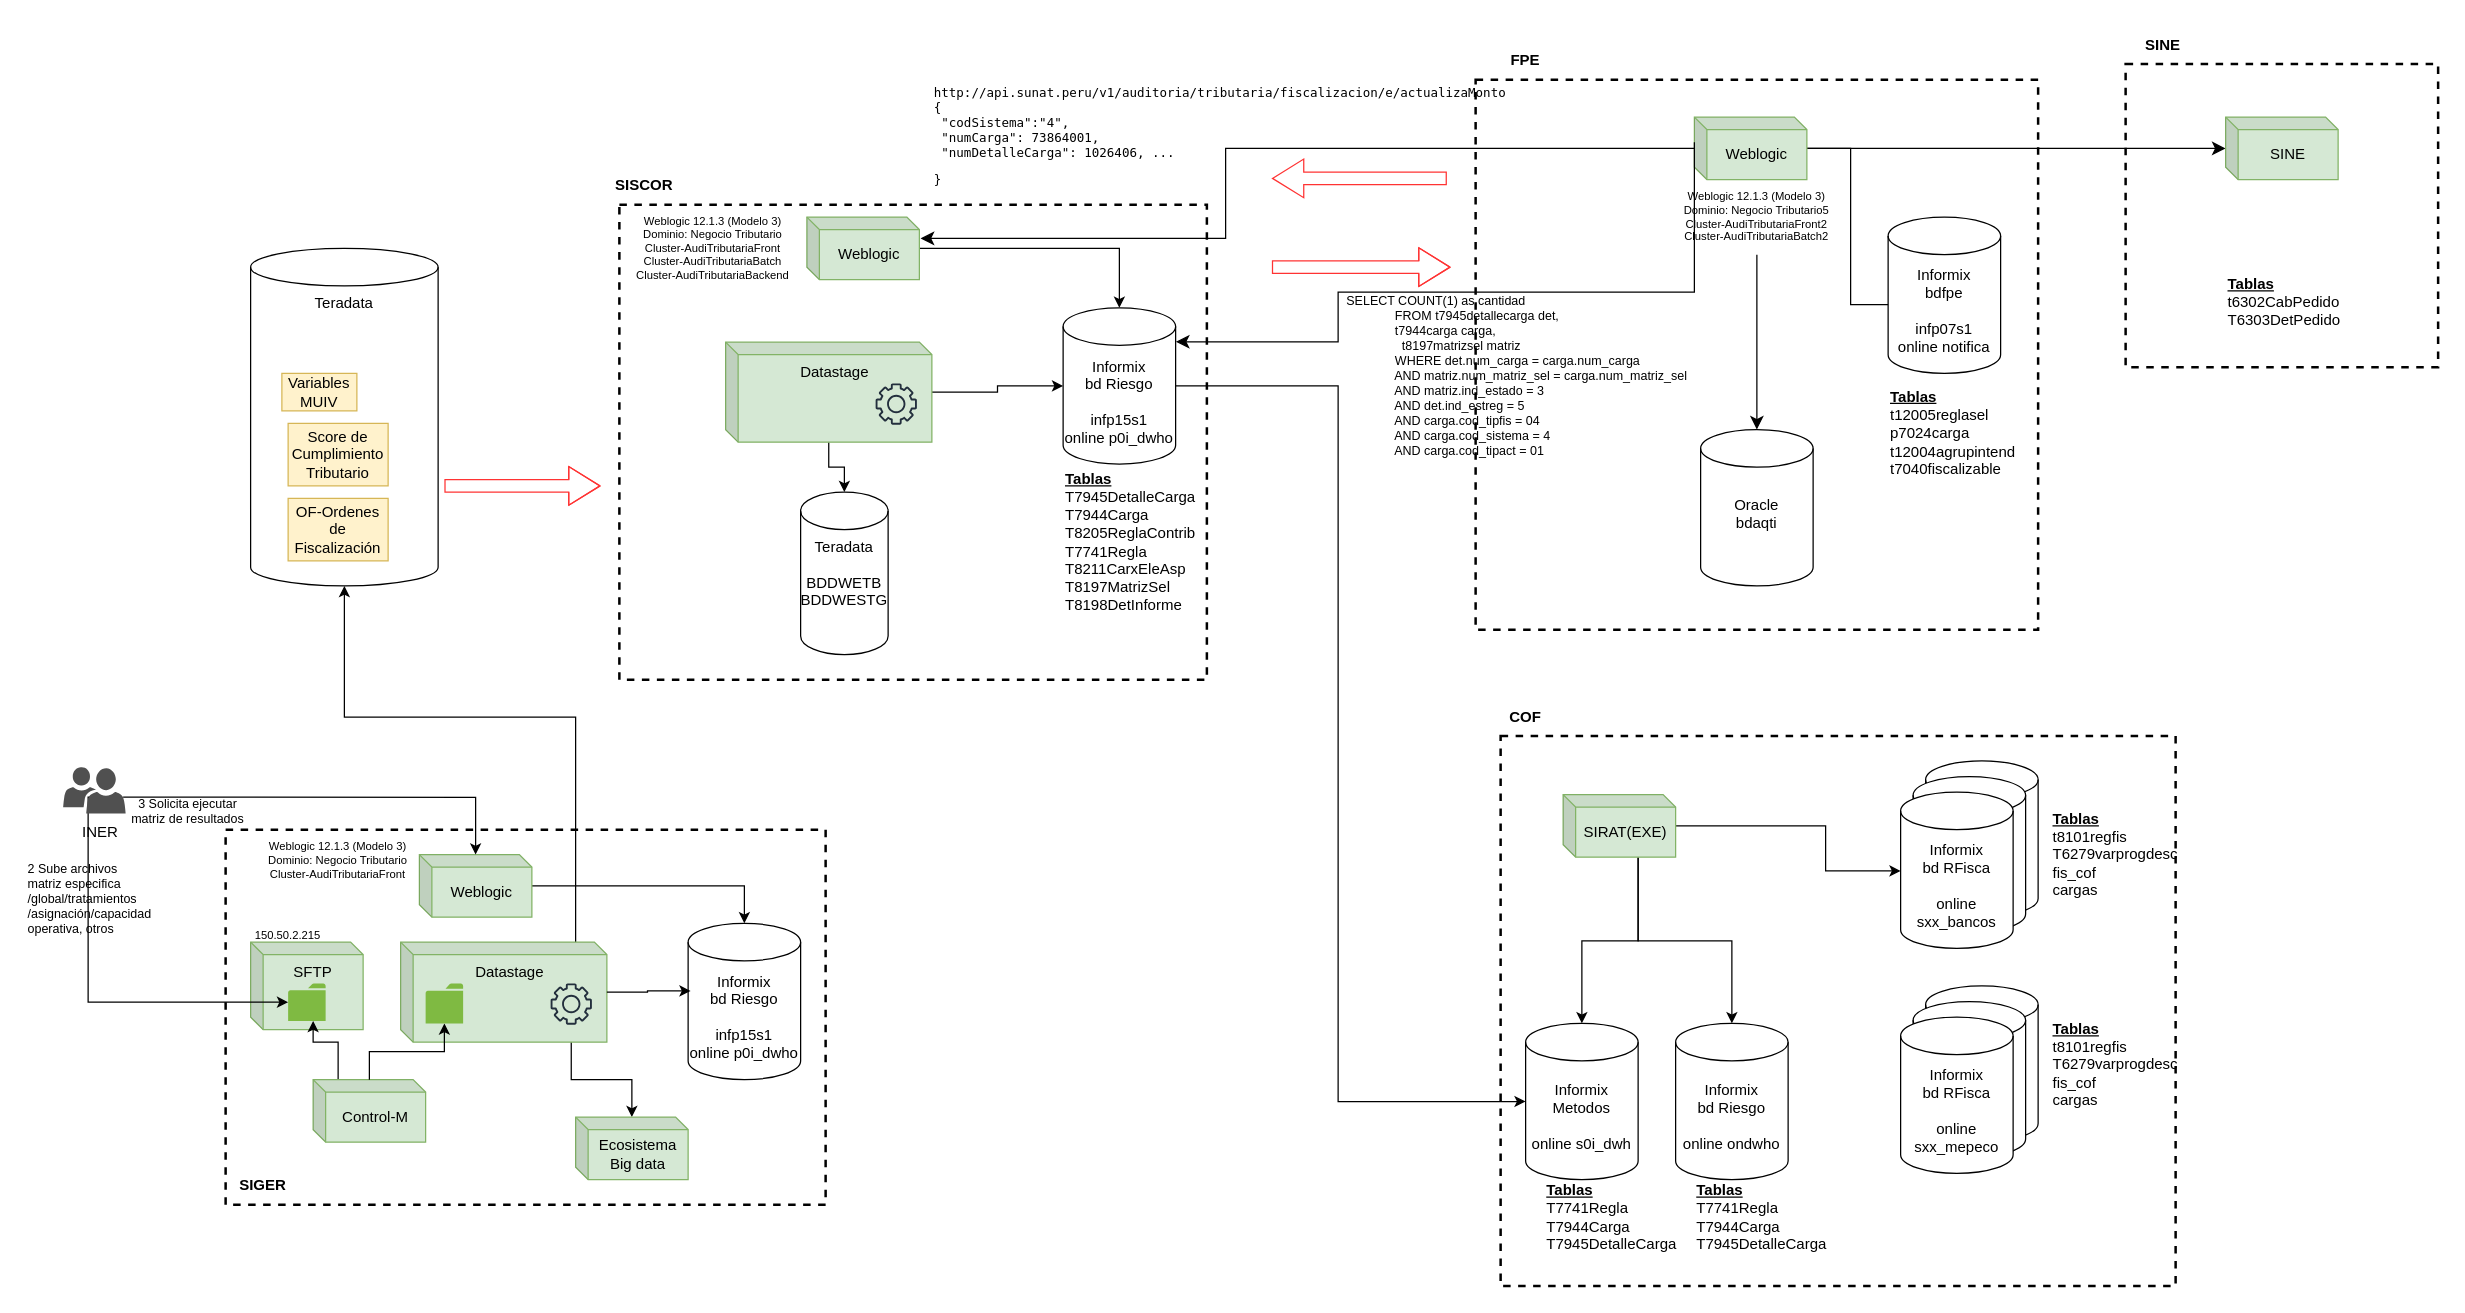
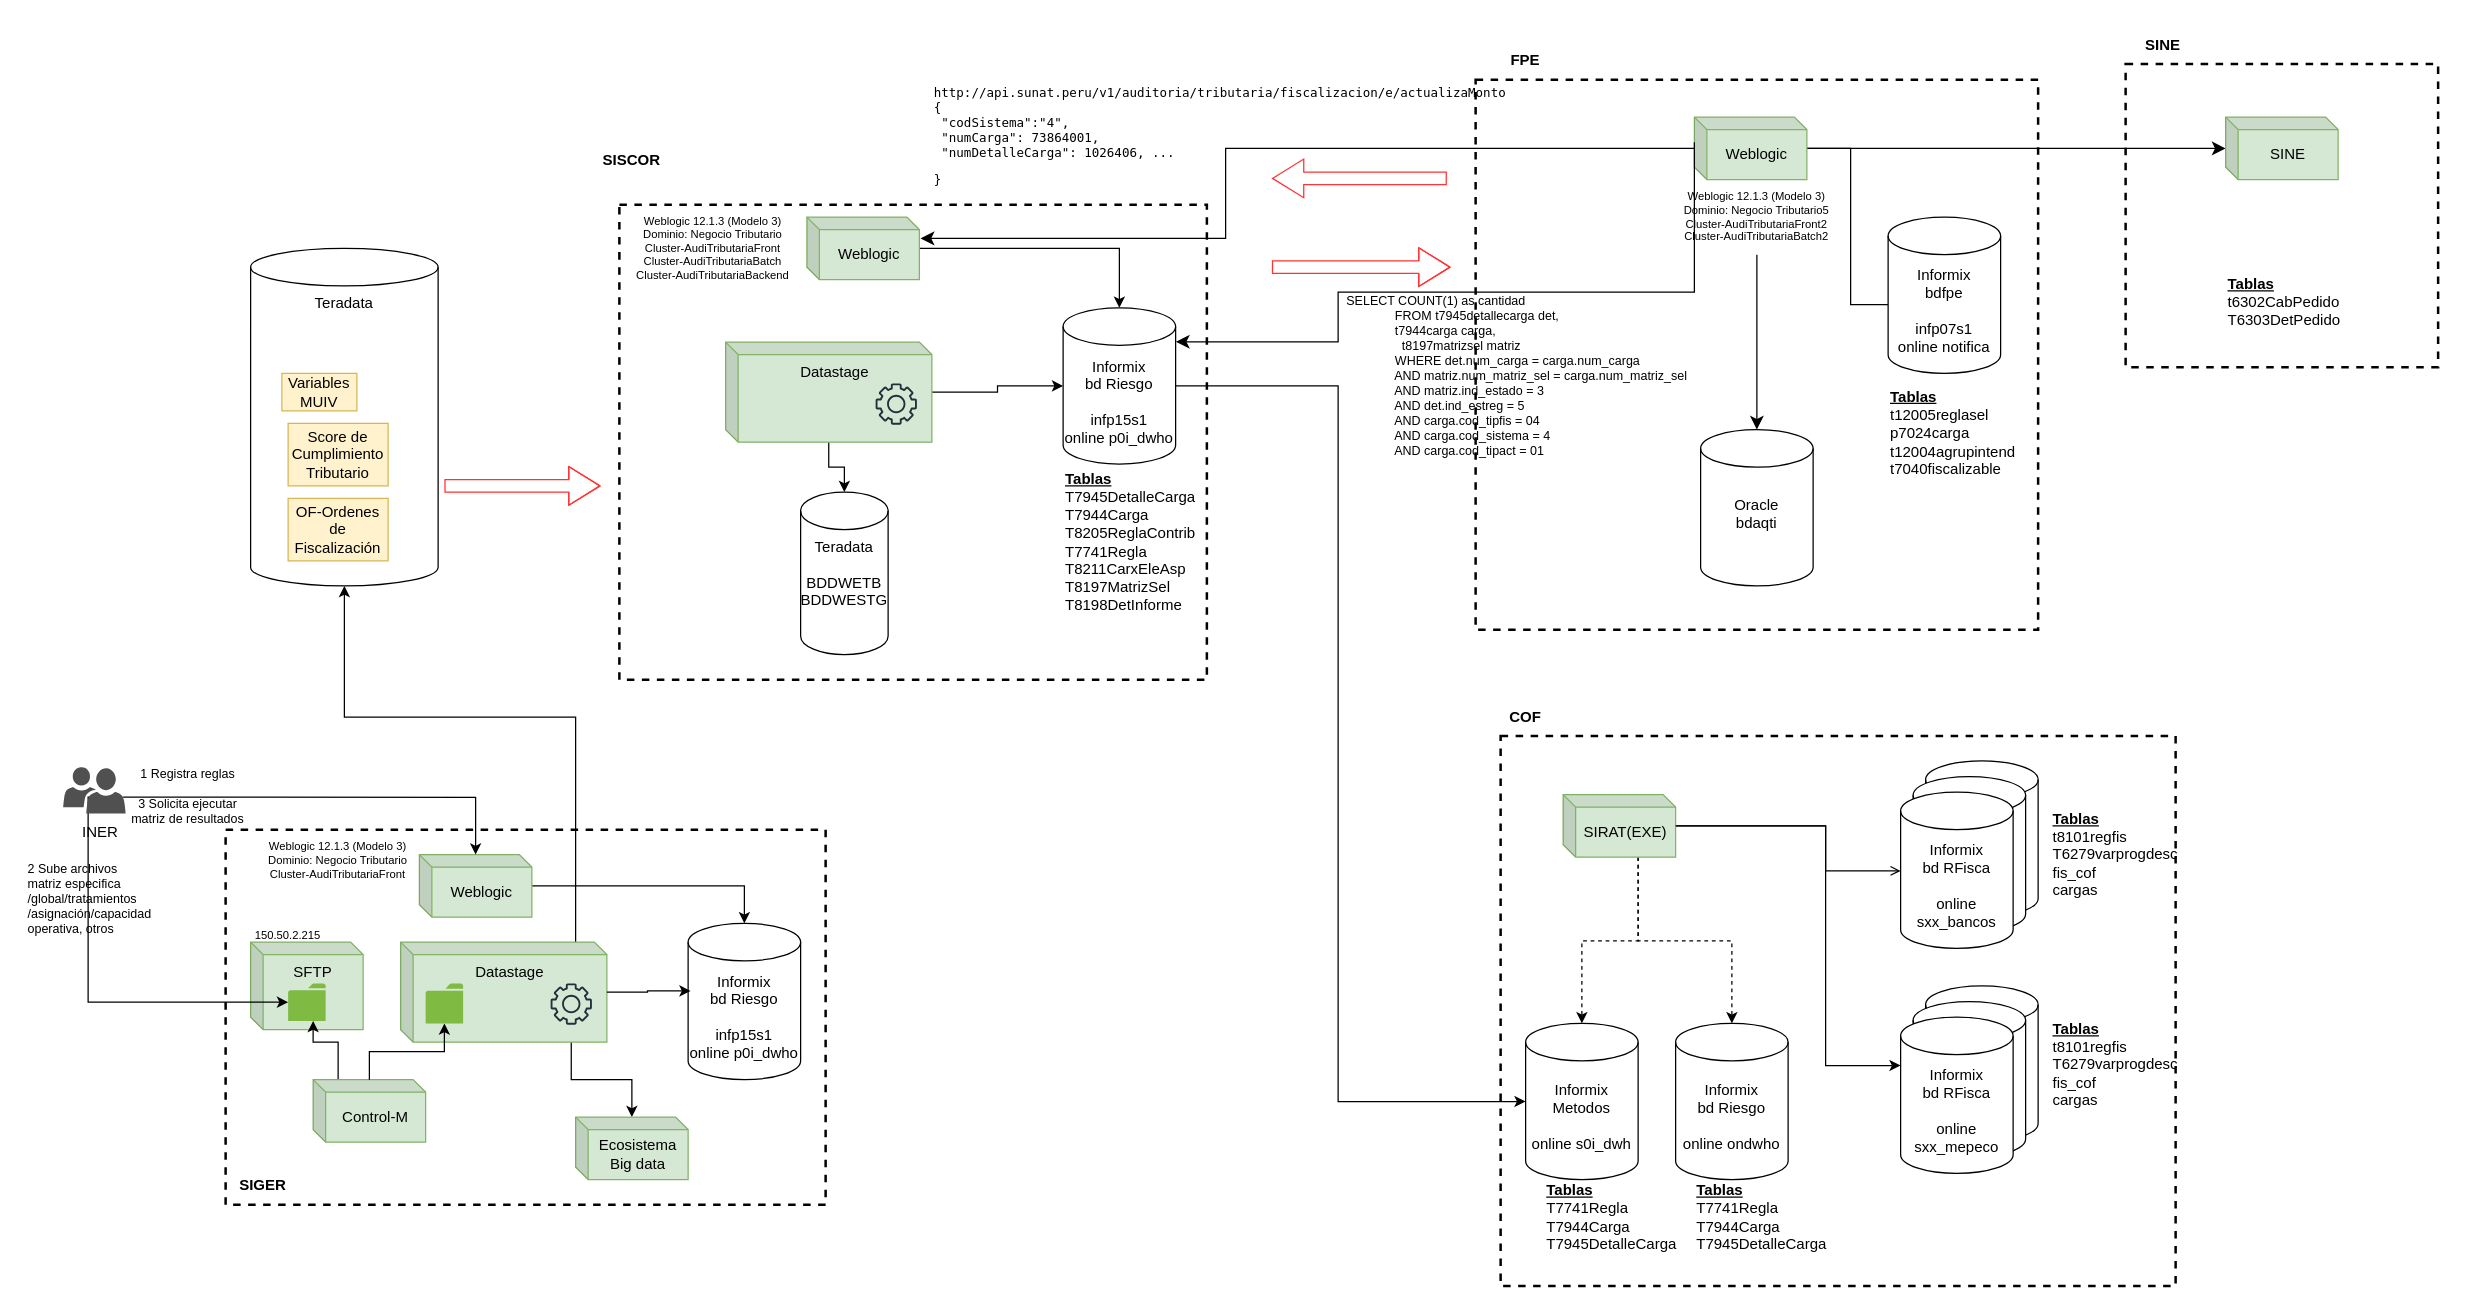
- <mxCell id="38" value="&lt;b&gt;SISCOR&lt;/b&gt;" style="text;strokeColor=none;align=center;fillColor=none;html=1;verticalAlign=middle;whiteSpace=wrap;rounded=0;" parent="1" vertex="1"><mxGeometry x="485" y="133" width="60" height="30" as="geometry" /></mxCell>
+ <mxCell id="38" value="&lt;b&gt;SISCOR&lt;/b&gt;" style="text;strokeColor=none;align=center;fillColor=none;html=1;verticalAlign=middle;whiteSpace=wrap;rounded=0;" parent="1" vertex="1"><mxGeometry x="475" y="113" width="60" height="30" as="geometry" /></mxCell>
+ <mxCell id="32" value="1 Registra reglas" style="text;strokeColor=none;align=center;fillColor=none;html=1;verticalAlign=middle;whiteSpace=wrap;rounded=0;fontSize=10;" parent="1" vertex="1"><mxGeometry x="100" y="603" width="100" height="30" as="geometry" /></mxCell>
- <mxCell id="54" style="edgeStyle=orthogonalEdgeStyle;rounded=0;orthogonalLoop=1;jettySize=auto;html=1;" parent="1" source="57" target="50" edge="1"><mxGeometry relative="1" as="geometry"><Array as="points"><mxPoint x="1460" y="660" /><mxPoint x="1460" y="696" /></Array></mxGeometry></mxCell>
+ <mxCell id="54" style="edgeStyle=orthogonalEdgeStyle;rounded=0;orthogonalLoop=1;jettySize=auto;html=1;endArrow=open;" parent="1" source="57" target="50" edge="1"><mxGeometry relative="1" as="geometry"><Array as="points"><mxPoint x="1460" y="660" /><mxPoint x="1460" y="696" /></Array></mxGeometry></mxCell>
- <mxCell id="56" style="edgeStyle=orthogonalEdgeStyle;rounded=0;orthogonalLoop=1;jettySize=auto;html=1;" parent="1" source="57" target="58" edge="1"><mxGeometry relative="1" as="geometry"><Array as="points"><mxPoint x="1310" y="752" /><mxPoint x="1385" y="752" /></Array></mxGeometry></mxCell>
+ <mxCell id="56" style="edgeStyle=orthogonalEdgeStyle;rounded=0;orthogonalLoop=1;jettySize=auto;html=1;dashed=1;" parent="1" source="57" target="58" edge="1"><mxGeometry relative="1" as="geometry"><Array as="points"><mxPoint x="1310" y="752" /><mxPoint x="1385" y="752" /></Array></mxGeometry></mxCell>
- <mxCell id="55" style="edgeStyle=orthogonalEdgeStyle;rounded=0;orthogonalLoop=1;jettySize=auto;html=1;" parent="1" source="57" target="59" edge="1"><mxGeometry relative="1" as="geometry"><Array as="points"><mxPoint x="1310" y="752" /><mxPoint x="1265" y="752" /></Array></mxGeometry></mxCell>
+ <mxCell id="55" style="edgeStyle=orthogonalEdgeStyle;rounded=0;orthogonalLoop=1;jettySize=auto;html=1;dashed=1;" parent="1" source="57" target="59" edge="1"><mxGeometry relative="1" as="geometry"><Array as="points"><mxPoint x="1310" y="752" /><mxPoint x="1265" y="752" /></Array></mxGeometry></mxCell>
+ <mxCell id="64" style="edgeStyle=orthogonalEdgeStyle;rounded=0;orthogonalLoop=1;jettySize=auto;html=1;entryX=0;entryY=0;entryDx=0;entryDy=38.75;entryPerimeter=0;" parent="1" source="57" target="53" edge="1"><mxGeometry relative="1" as="geometry"><Array as="points"><mxPoint x="1460" y="660" /><mxPoint x="1460" y="852" /></Array></mxGeometry></mxCell>
